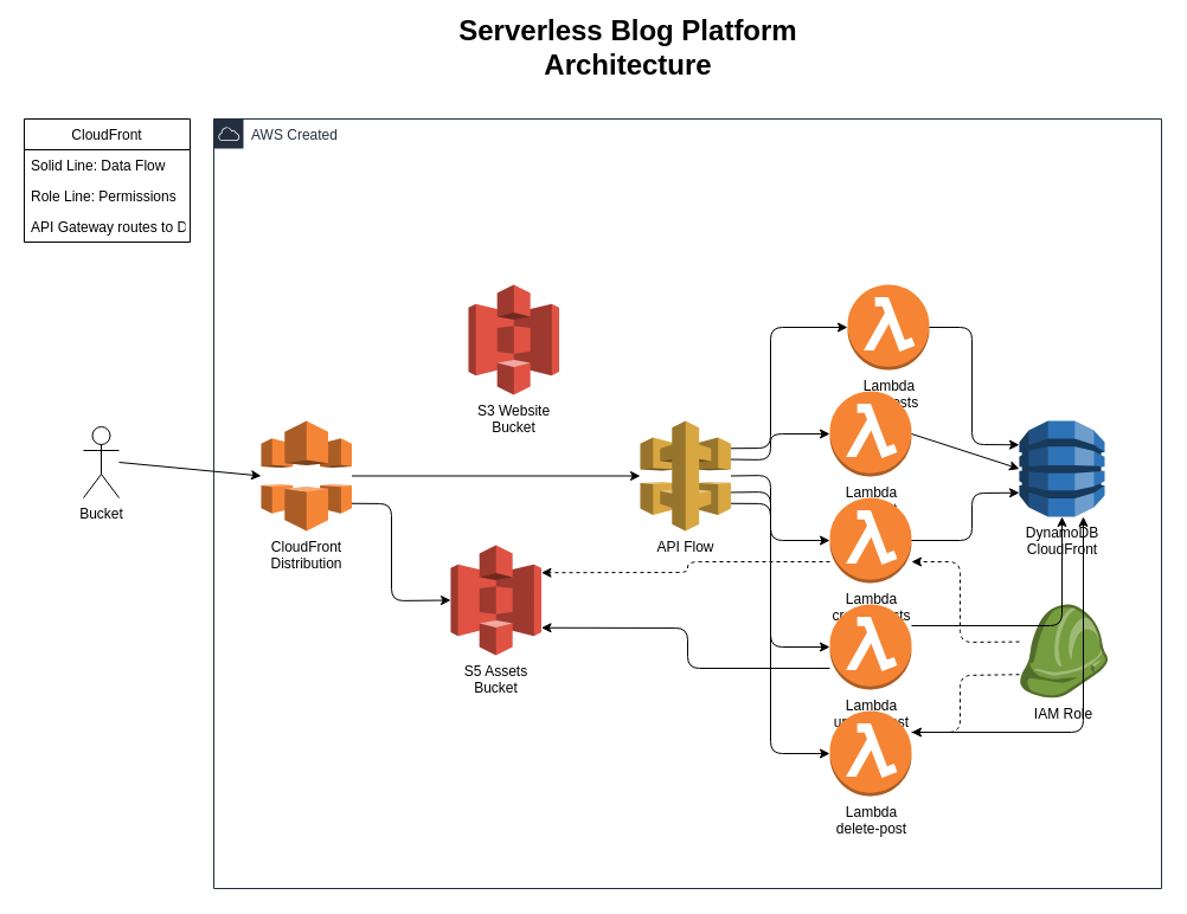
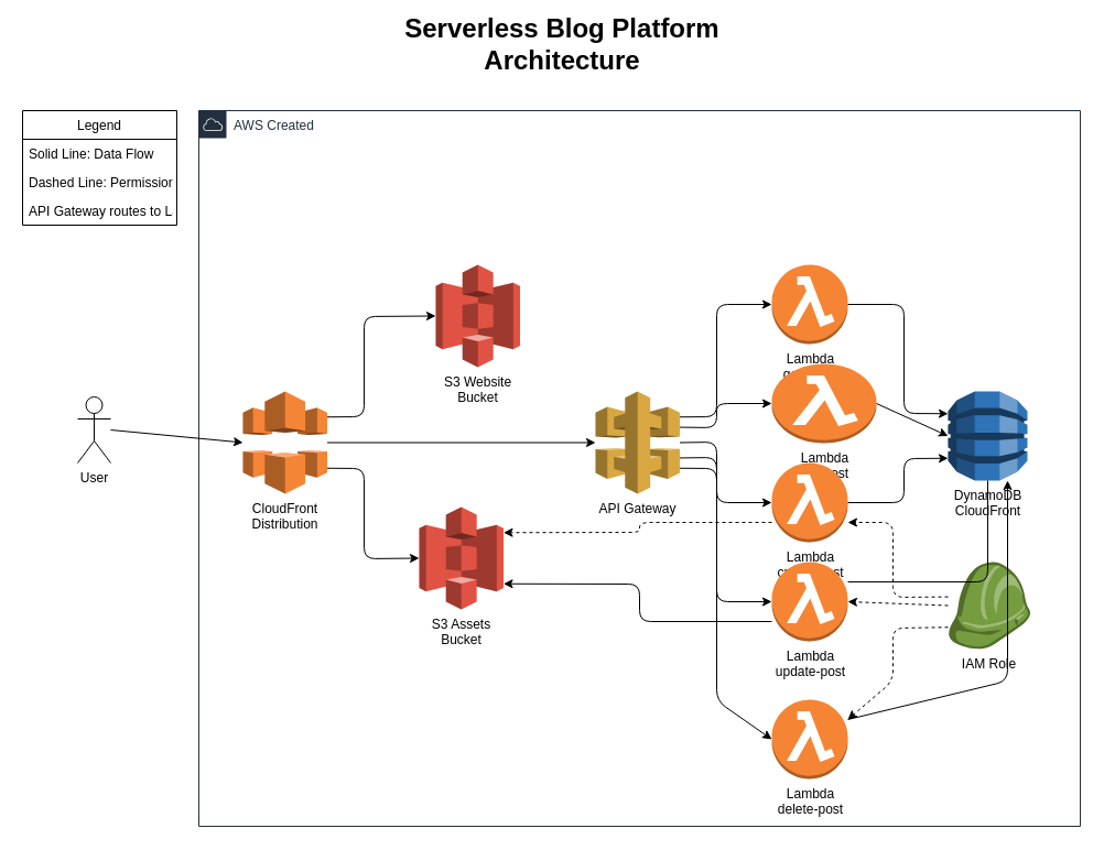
- <mxCell id="34" value="Serverless Blog Platform Architecture" style="text;html=1;strokeColor=none;fillColor=none;align=center;verticalAlign=middle;whiteSpace=wrap;rounded=0;fontSize=24;fontStyle=1" parent="1" vertex="1"><mxGeometry x="330" y="20" width="400" height="40" as="geometry" /></mxCell>
+ <mxCell id="34" value="Serverless Blog Platform Architecture" style="text;html=1;strokeColor=none;fillColor=none;align=center;verticalAlign=middle;whiteSpace=wrap;rounded=0;fontSize=24;fontStyle=1" parent="1" vertex="1"><mxGeometry x="310" y="20" width="400" height="40" as="geometry" /></mxCell>
- <mxCell id="35" value="CloudFront" style="swimlane;fontStyle=0;childLayout=stackLayout;horizontal=1;startSize=26;fillColor=none;horizontalStack=0;resizeParent=1;resizeParentMax=0;resizeLast=0;collapsible=1;marginBottom=0;" parent="1" vertex="1"><mxGeometry x="20" y="100" width="140" height="104" as="geometry" /></mxCell>
+ <mxCell id="35" value="Legend" style="swimlane;fontStyle=0;childLayout=stackLayout;horizontal=1;startSize=26;fillColor=none;horizontalStack=0;resizeParent=1;resizeParentMax=0;resizeLast=0;collapsible=1;marginBottom=0;" parent="1" vertex="1"><mxGeometry x="20" y="100" width="140" height="104" as="geometry" /></mxCell>
- <mxCell id="37" value="Role Line: Permissions" style="text;strokeColor=none;fillColor=none;align=left;verticalAlign=top;spacingLeft=4;spacingRight=4;overflow=hidden;rotatable=0;points=[[0,0.5],[1,0.5]];portConstraint=eastwest;" parent="35" vertex="1"><mxGeometry y="52" width="140" height="26" as="geometry" /></mxCell>
+ <mxCell id="37" value="Dashed Line: Permissions" style="text;strokeColor=none;fillColor=none;align=left;verticalAlign=top;spacingLeft=4;spacingRight=4;overflow=hidden;rotatable=0;points=[[0,0.5],[1,0.5]];portConstraint=eastwest;" parent="35" vertex="1"><mxGeometry y="52" width="140" height="26" as="geometry" /></mxCell>
- <mxCell id="38" value="API Gateway routes to Dashed" style="text;strokeColor=none;fillColor=none;align=left;verticalAlign=top;spacingLeft=4;spacingRight=4;overflow=hidden;rotatable=0;points=[[0,0.5],[1,0.5]];portConstraint=eastwest;" parent="35" vertex="1"><mxGeometry y="78" width="140" height="26" as="geometry" /></mxCell>
+ <mxCell id="38" value="API Gateway routes to Lambda" style="text;strokeColor=none;fillColor=none;align=left;verticalAlign=top;spacingLeft=4;spacingRight=4;overflow=hidden;rotatable=0;points=[[0,0.5],[1,0.5]];portConstraint=eastwest;" parent="35" vertex="1"><mxGeometry y="78" width="140" height="26" as="geometry" /></mxCell>
- <mxCell id="8" value="Lambda&#10;get-posts" style="outlineConnect=0;dashed=0;verticalLabelPosition=bottom;verticalAlign=top;align=center;html=1;shape=mxgraph.aws3.lambda_function;fillColor=#F58534;gradientColor=none;" parent="1" vertex="1"><mxGeometry x="715" y="240" width="69" height="72" as="geometry" /></mxCell>
+ <mxCell id="8" value="Lambda&#10;get-posts" style="outlineConnect=0;dashed=0;verticalLabelPosition=bottom;verticalAlign=top;align=center;html=1;shape=mxgraph.aws3.lambda_function;fillColor=#F58534;gradientColor=none;" parent="1" vertex="1"><mxGeometry x="700" y="240" width="69" height="72" as="geometry" /></mxCell>
+ <mxCell id="16" value="" style="endArrow=classic;html=1;exitX=1;exitY=0.25;exitDx=0;exitDy=0;entryX=0;entryY=0.5;entryDx=0;entryDy=0;" parent="1" source="4" target="5" edge="1"><mxGeometry width="50" height="50" relative="1" as="geometry"><mxPoint x="300" y="370" as="sourcePoint" /><mxPoint x="370" y="290" as="targetPoint" /><Array as="points"><mxPoint x="330" y="378" /><mxPoint x="330" y="287" /></Array></mxGeometry></mxCell>
- <mxCell id="9" value="Lambda&#10;get-post" style="outlineConnect=0;dashed=0;verticalLabelPosition=bottom;verticalAlign=top;align=center;html=1;shape=mxgraph.aws3.lambda_function;fillColor=#F58534;gradientColor=none;" parent="1" vertex="1"><mxGeometry x="700" y="330" width="69" height="72" as="geometry" /></mxCell>
+ <mxCell id="9" value="Lambda&#10;get-post" style="outlineConnect=0;dashed=0;verticalLabelPosition=bottom;verticalAlign=top;align=center;html=1;shape=mxgraph.aws3.lambda_function;fillColor=#F58534;gradientColor=none;" parent="1" vertex="1"><mxGeometry x="700" y="330" width="95" height="72" as="geometry" /></mxCell>
- <mxCell id="3" value="Bucket" style="shape=umlActor;verticalLabelPosition=bottom;verticalAlign=top;html=1;outlineConnect=0;" parent="1" vertex="1"><mxGeometry x="70" y="360" width="30" height="60" as="geometry" /></mxCell>
+ <mxCell id="3" value="User" style="shape=umlActor;verticalLabelPosition=bottom;verticalAlign=top;html=1;outlineConnect=0;" parent="1" vertex="1"><mxGeometry x="70" y="360" width="30" height="60" as="geometry" /></mxCell>
- <mxCell id="27" value="" style="endArrow=classic;html=1;exitX=1;exitY=0.25;exitDx=0;exitDy=0;entryX=0.5;entryY=1;entryDx=0;entryDy=0;" parent="1" source="11" target="13" edge="1"><mxGeometry width="50" height="50" relative="1" as="geometry"><mxPoint x="780" y="528" as="sourcePoint" /><mxPoint x="896" y="450" as="targetPoint" /><Array as="points"><mxPoint x="896" y="528" /></Array></mxGeometry></mxCell>
+ <mxCell id="27" value="" style="endArrow=none;html=1;exitX=1;exitY=0.25;exitDx=0;exitDy=0;entryX=0.5;entryY=1;entryDx=0;entryDy=0;" parent="1" source="11" target="13" edge="1"><mxGeometry width="50" height="50" relative="1" as="geometry"><mxPoint x="780" y="528" as="sourcePoint" /><mxPoint x="896" y="450" as="targetPoint" /><Array as="points"><mxPoint x="896" y="528" /></Array></mxGeometry></mxCell>
- <mxCell id="7" value="API Flow" style="outlineConnect=0;dashed=0;verticalLabelPosition=bottom;verticalAlign=top;align=center;html=1;shape=mxgraph.aws3.api_gateway;fillColor=#D9A741;gradientColor=none;" parent="1" vertex="1"><mxGeometry x="540" y="355" width="76.5" height="93" as="geometry" /></mxCell>
+ <mxCell id="7" value="API Gateway" style="outlineConnect=0;dashed=0;verticalLabelPosition=bottom;verticalAlign=top;align=center;html=1;shape=mxgraph.aws3.api_gateway;fillColor=#D9A741;gradientColor=none;" parent="1" vertex="1"><mxGeometry x="540" y="355" width="76.5" height="93" as="geometry" /></mxCell>
- <mxCell id="10" value="Lambda&#10;create-posts" style="outlineConnect=0;dashed=0;verticalLabelPosition=bottom;verticalAlign=top;align=center;html=1;shape=mxgraph.aws3.lambda_function;fillColor=#F58534;gradientColor=none;" parent="1" vertex="1"><mxGeometry x="700" y="420" width="69" height="72" as="geometry" /></mxCell>
+ <mxCell id="10" value="Lambda&#10;create-post" style="outlineConnect=0;dashed=0;verticalLabelPosition=bottom;verticalAlign=top;align=center;html=1;shape=mxgraph.aws3.lambda_function;fillColor=#F58534;gradientColor=none;" parent="1" vertex="1"><mxGeometry x="700" y="420" width="69" height="72" as="geometry" /></mxCell>
+ <mxCell id="32" value="" style="endArrow=classic;html=1;exitX=0;exitY=0.5;exitDx=0;exitDy=0;entryX=1;entryY=0.5;entryDx=0;entryDy=0;dashed=1;" parent="1" source="14" target="11" edge="1"><mxGeometry width="50" height="50" relative="1" as="geometry"><mxPoint x="850" y="550" as="sourcePoint" /><mxPoint x="780" y="546" as="targetPoint" /></mxGeometry></mxCell>
- <mxCell id="6" value="S5 Assets&#10;Bucket" style="outlineConnect=0;dashed=0;verticalLabelPosition=bottom;verticalAlign=top;align=center;html=1;shape=mxgraph.aws3.s3;fillColor=#E05243;gradientColor=none;" parent="1" vertex="1"><mxGeometry x="380" y="460" width="76.5" height="93" as="geometry" /></mxCell>
+ <mxCell id="6" value="S3 Assets&#10;Bucket" style="outlineConnect=0;dashed=0;verticalLabelPosition=bottom;verticalAlign=top;align=center;html=1;shape=mxgraph.aws3.s3;fillColor=#E05243;gradientColor=none;" parent="1" vertex="1"><mxGeometry x="380" y="460" width="76.5" height="93" as="geometry" /></mxCell>
- <mxCell id="12" value="Lambda&#10;delete-post" style="outlineConnect=0;dashed=0;verticalLabelPosition=bottom;verticalAlign=top;align=center;html=1;shape=mxgraph.aws3.lambda_function;fillColor=#F58534;gradientColor=none;" parent="1" vertex="1"><mxGeometry x="700" y="600" width="69" height="72" as="geometry" /></mxCell>
+ <mxCell id="12" value="Lambda&#10;delete-post" style="outlineConnect=0;dashed=0;verticalLabelPosition=bottom;verticalAlign=top;align=center;html=1;shape=mxgraph.aws3.lambda_function;fillColor=#F58534;gradientColor=none;" parent="1" vertex="1"><mxGeometry x="700" y="635" width="69" height="72" as="geometry" /></mxCell>
